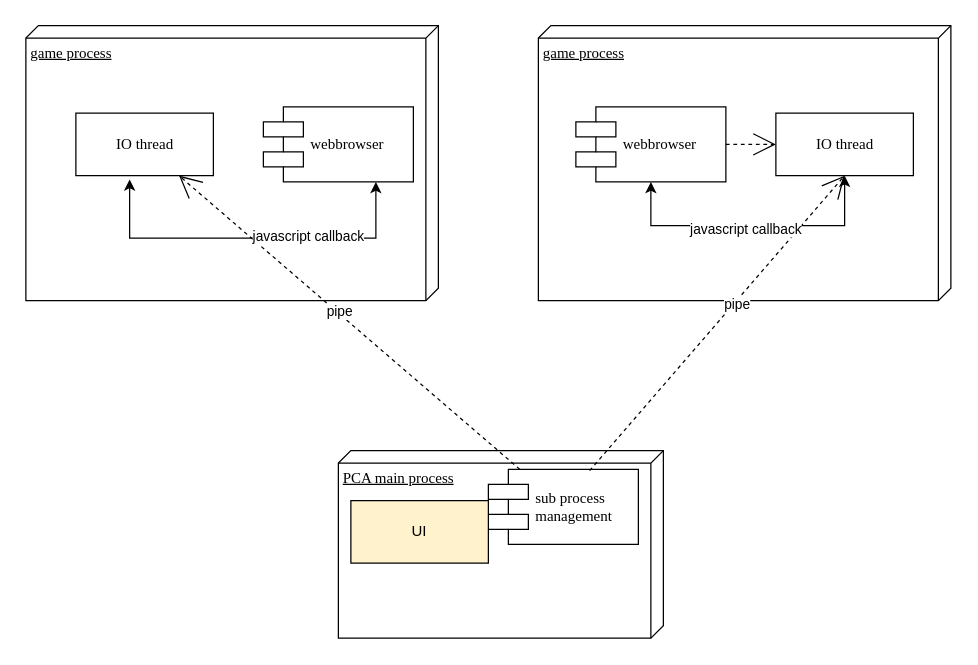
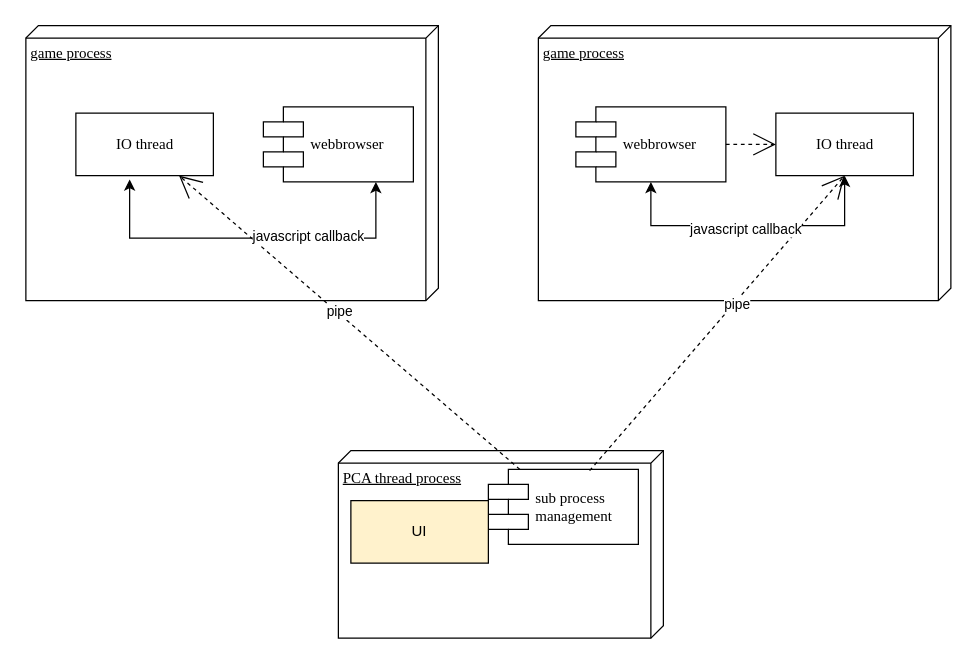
- <mxCell id="4" value="PCA main process" style="verticalAlign=top;align=left;spacingTop=8;spacingLeft=2;spacingRight=12;shape=cube;size=10;direction=south;fontStyle=4;html=1;rounded=0;shadow=0;comic=0;labelBackgroundColor=none;strokeWidth=1;fontFamily=Verdana;fontSize=12" parent="1" vertex="1"><mxGeometry x="270" y="360" width="260" height="150" as="geometry" /></mxCell>
+ <mxCell id="4" value="PCA thread process" style="verticalAlign=top;align=left;spacingTop=8;spacingLeft=2;spacingRight=12;shape=cube;size=10;direction=south;fontStyle=4;html=1;rounded=0;shadow=0;comic=0;labelBackgroundColor=none;strokeWidth=1;fontFamily=Verdana;fontSize=12" parent="1" vertex="1"><mxGeometry x="270" y="360" width="260" height="150" as="geometry" /></mxCell>
